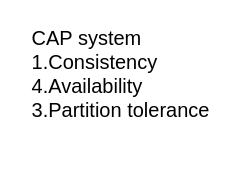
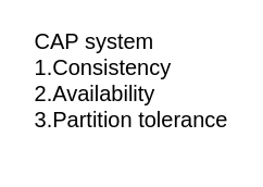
- <mxCell id="2" value="&lt;div style=&quot;text-align: left;&quot;&gt;&lt;span style=&quot;font-size: 20px; background-color: initial;&quot;&gt;CAP system&lt;/span&gt;&lt;/div&gt;&lt;font style=&quot;font-size: 20px;&quot;&gt;&lt;div style=&quot;text-align: left;&quot;&gt;&lt;span style=&quot;background-color: initial;&quot;&gt;1.Consistency&lt;/span&gt;&lt;/div&gt;&lt;div style=&quot;text-align: left;&quot;&gt;&lt;span style=&quot;background-color: initial;&quot;&gt;4.Availability&lt;/span&gt;&lt;/div&gt;&lt;div style=&quot;text-align: left;&quot;&gt;&lt;span style=&quot;background-color: initial;&quot;&gt;3.Partition tolerance&lt;/span&gt;&lt;/div&gt;&amp;nbsp;&lt;/font&gt;" style="text;html=1;align=center;verticalAlign=middle;resizable=0;points=[];autosize=1;strokeColor=none;fillColor=none;" vertex="1" parent="1"><mxGeometry x="20" y="20" width="200" height="130" as="geometry" /></mxCell>
+ <mxCell id="2" value="&lt;div style=&quot;text-align: left;&quot;&gt;&lt;span style=&quot;font-size: 20px; background-color: initial;&quot;&gt;CAP system&lt;/span&gt;&lt;/div&gt;&lt;font style=&quot;font-size: 20px;&quot;&gt;&lt;div style=&quot;text-align: left;&quot;&gt;&lt;span style=&quot;background-color: initial;&quot;&gt;1.Consistency&lt;/span&gt;&lt;/div&gt;&lt;div style=&quot;text-align: left;&quot;&gt;&lt;span style=&quot;background-color: initial;&quot;&gt;2.Availability&lt;/span&gt;&lt;/div&gt;&lt;div style=&quot;text-align: left;&quot;&gt;&lt;span style=&quot;background-color: initial;&quot;&gt;3.Partition tolerance&lt;/span&gt;&lt;/div&gt;&amp;nbsp;&lt;/font&gt;" style="text;html=1;align=center;verticalAlign=middle;resizable=0;points=[];autosize=1;strokeColor=none;fillColor=none;" vertex="1" parent="1"><mxGeometry x="20" y="20" width="200" height="130" as="geometry" /></mxCell>
